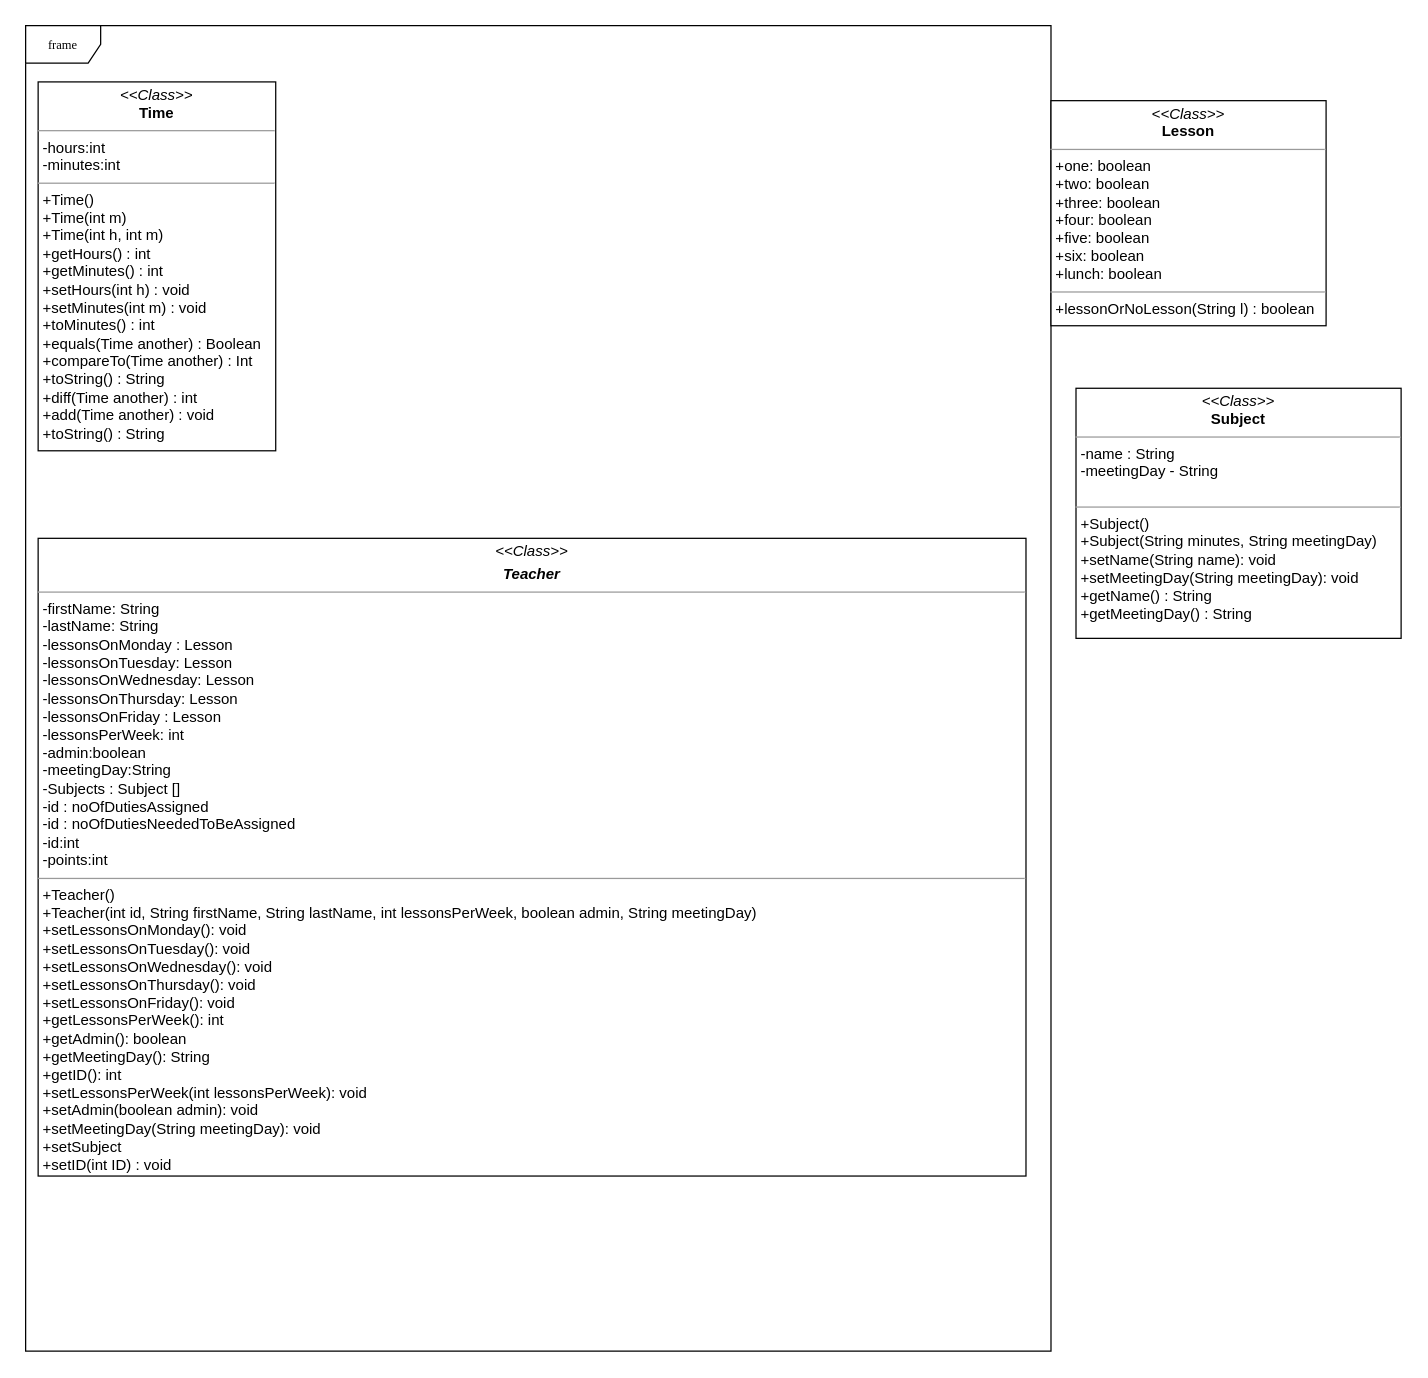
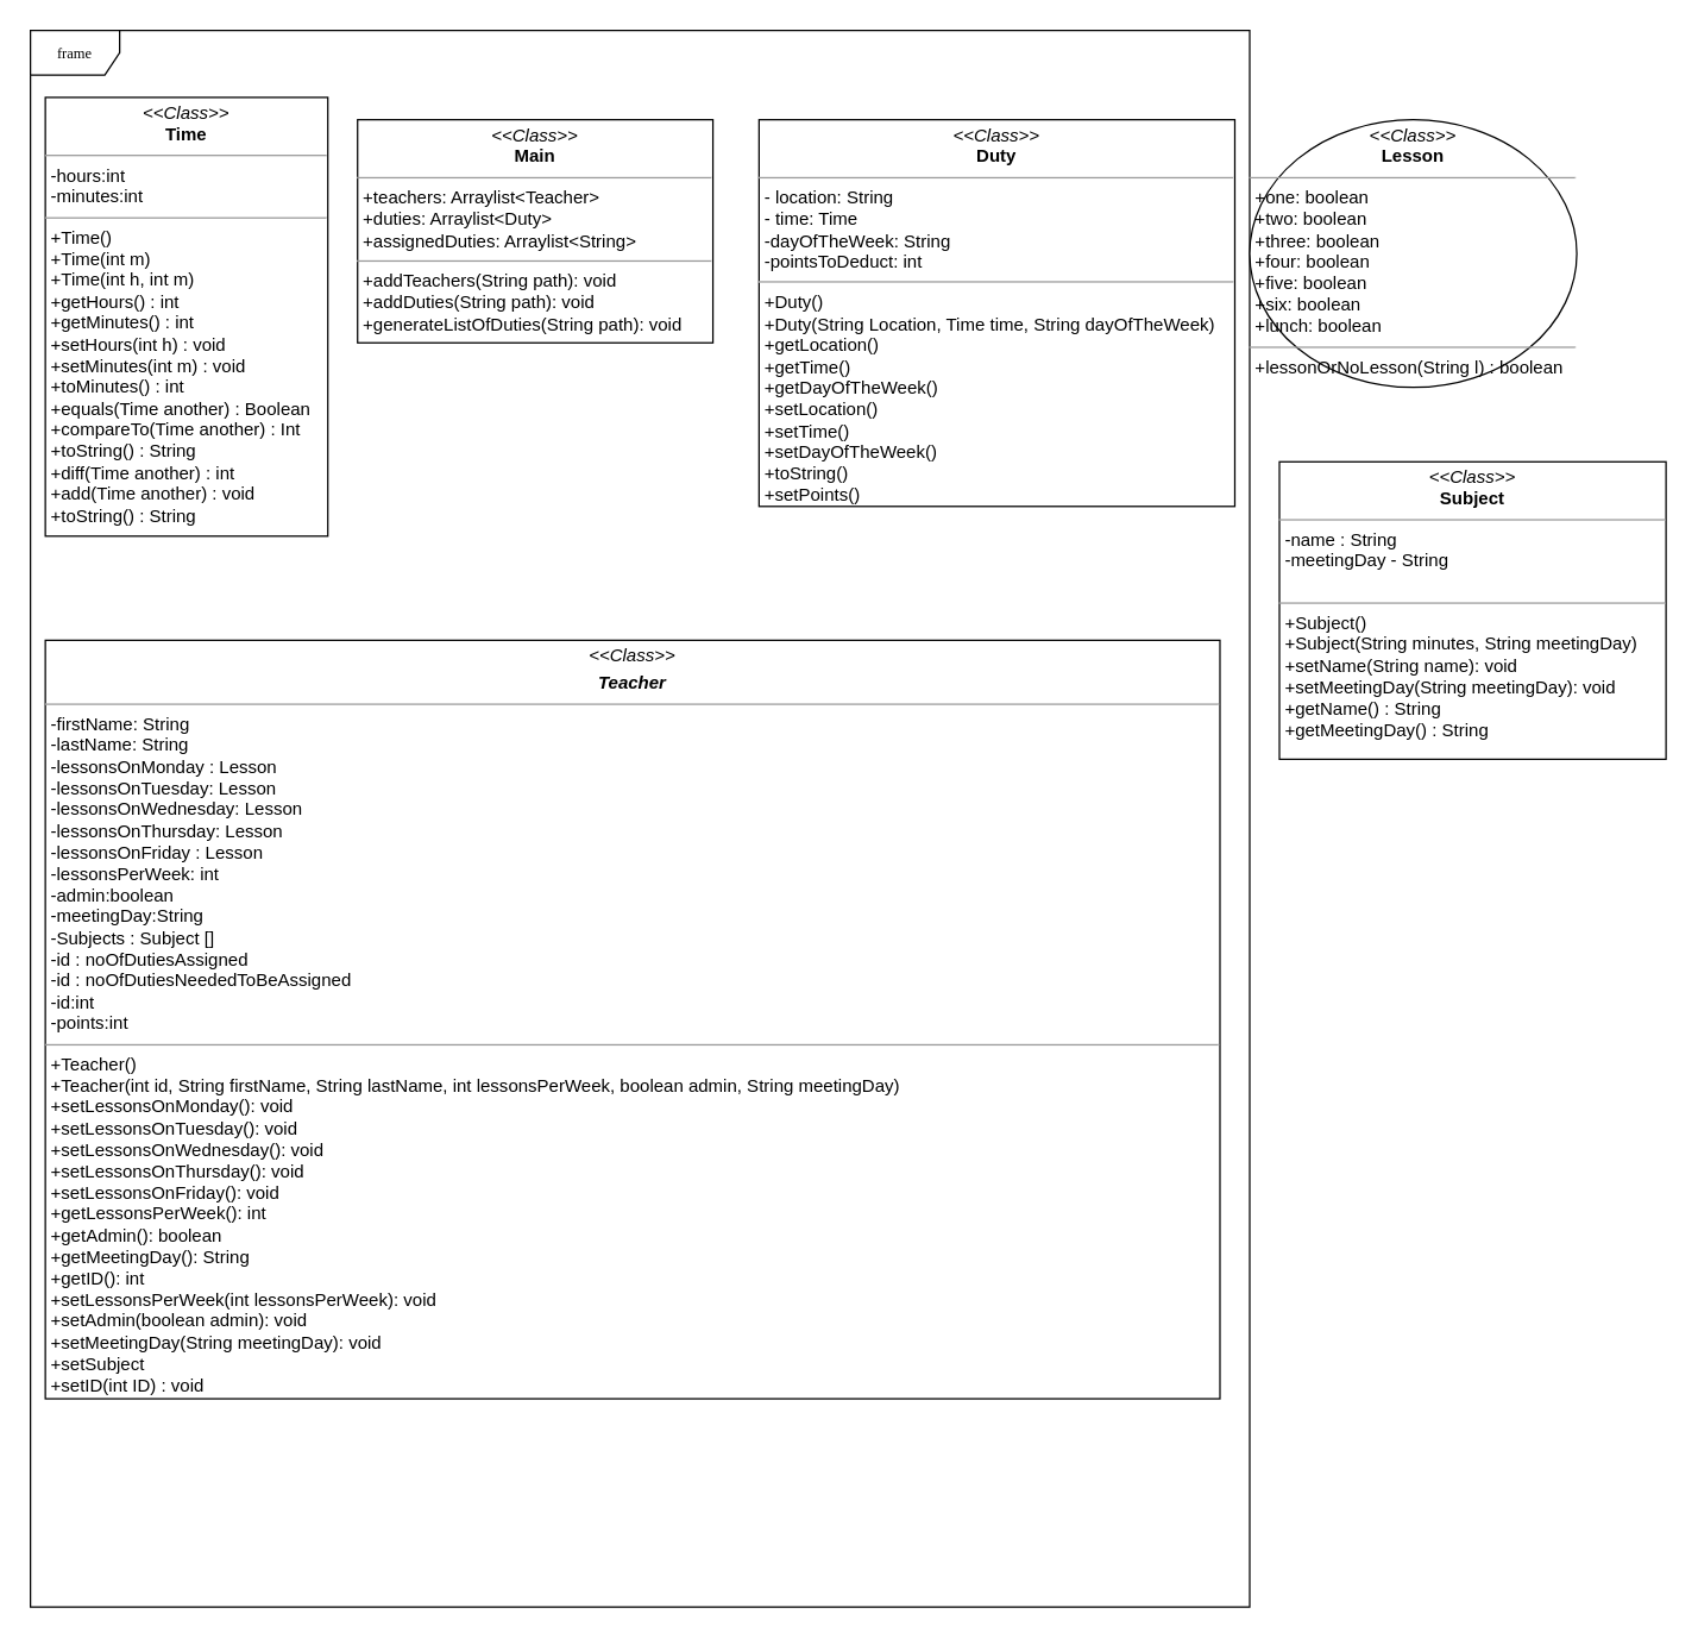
+ <mxCell id="4" value="&lt;p style=&quot;margin: 0px ; margin-top: 4px ; text-align: center&quot;&gt;&lt;i&gt;&amp;lt;&amp;lt;Class&amp;gt;&amp;gt;&lt;/i&gt;&lt;br&gt;&lt;b&gt;Main&lt;/b&gt;&lt;/p&gt;&lt;hr size=&quot;1&quot;&gt;&lt;p style=&quot;margin: 0px ; margin-left: 4px&quot;&gt;+teachers: Arraylist&amp;lt;Teacher&amp;gt;&lt;br&gt;+duties: Arraylist&amp;lt;Duty&amp;gt;&lt;/p&gt;&lt;p style=&quot;margin: 0px ; margin-left: 4px&quot;&gt;+assignedDuties: Arraylist&amp;lt;String&amp;gt;&lt;/p&gt;&lt;hr size=&quot;1&quot;&gt;&lt;p style=&quot;margin: 0px ; margin-left: 4px&quot;&gt;+addTeachers(String path): void&lt;/p&gt;&lt;p style=&quot;margin: 0px ; margin-left: 4px&quot;&gt;+addDuties(String path): void&lt;/p&gt;&lt;p style=&quot;margin: 0px ; margin-left: 4px&quot;&gt;+generateListOfDuties(String path): void&lt;/p&gt;" style="verticalAlign=top;align=left;overflow=fill;fontSize=12;fontFamily=Helvetica;html=1;rounded=0;shadow=0;comic=0;labelBackgroundColor=none;strokeWidth=1" parent="1" vertex="1"><mxGeometry x="240" y="80" width="239" height="150" as="geometry" /></mxCell>
- <mxCell id="3" value="&lt;p style=&quot;margin: 0px ; margin-top: 4px ; text-align: center&quot;&gt;&lt;i&gt;&amp;lt;&amp;lt;Class&amp;gt;&amp;gt;&lt;/i&gt;&lt;br&gt;&lt;b&gt;Lesson&lt;/b&gt;&lt;/p&gt;&lt;hr size=&quot;1&quot;&gt;&lt;p style=&quot;margin: 0px ; margin-left: 4px&quot;&gt;+one: boolean&lt;br&gt;+two: boolean&lt;/p&gt;&lt;p style=&quot;margin: 0px ; margin-left: 4px&quot;&gt;+three: boolean&lt;/p&gt;&lt;p style=&quot;margin: 0px ; margin-left: 4px&quot;&gt;+four: boolean&lt;/p&gt;&lt;p style=&quot;margin: 0px ; margin-left: 4px&quot;&gt;+five: boolean&lt;/p&gt;&lt;p style=&quot;margin: 0px ; margin-left: 4px&quot;&gt;+six: boolean&lt;/p&gt;&lt;p style=&quot;margin: 0px ; margin-left: 4px&quot;&gt;+lunch: boolean&lt;/p&gt;&lt;hr size=&quot;1&quot;&gt;&lt;p style=&quot;margin: 0px ; margin-left: 4px&quot;&gt;+lessonOrNoLesson(String l) : boolean&lt;/p&gt;" style="verticalAlign=top;align=left;overflow=fill;fontSize=12;fontFamily=Helvetica;html=1;rounded=0;shadow=0;comic=0;labelBackgroundColor=none;strokeWidth=1" parent="1" vertex="1"><mxGeometry x="840" y="80" width="220" height="180" as="geometry" /></mxCell>
+ <mxCell id="3" value="&lt;p style=&quot;margin: 0px ; margin-top: 4px ; text-align: center&quot;&gt;&lt;i&gt;&amp;lt;&amp;lt;Class&amp;gt;&amp;gt;&lt;/i&gt;&lt;br&gt;&lt;b&gt;Lesson&lt;/b&gt;&lt;/p&gt;&lt;hr size=&quot;1&quot;&gt;&lt;p style=&quot;margin: 0px ; margin-left: 4px&quot;&gt;+one: boolean&lt;br&gt;+two: boolean&lt;/p&gt;&lt;p style=&quot;margin: 0px ; margin-left: 4px&quot;&gt;+three: boolean&lt;/p&gt;&lt;p style=&quot;margin: 0px ; margin-left: 4px&quot;&gt;+four: boolean&lt;/p&gt;&lt;p style=&quot;margin: 0px ; margin-left: 4px&quot;&gt;+five: boolean&lt;/p&gt;&lt;p style=&quot;margin: 0px ; margin-left: 4px&quot;&gt;+six: boolean&lt;/p&gt;&lt;p style=&quot;margin: 0px ; margin-left: 4px&quot;&gt;+lunch: boolean&lt;/p&gt;&lt;hr size=&quot;1&quot;&gt;&lt;p style=&quot;margin: 0px ; margin-left: 4px&quot;&gt;+lessonOrNoLesson(String l) : boolean&lt;/p&gt;" style="ellipse;verticalAlign=top;align=left;overflow=fill;fontSize=12;fontFamily=Helvetica;html=1;shadow=0;comic=0;labelBackgroundColor=none;strokeWidth=1;" parent="1" vertex="1"><mxGeometry x="840" y="80" width="220" height="180" as="geometry" /></mxCell>
+ <mxCell id="7" value="&lt;p style=&quot;margin: 0px ; margin-top: 4px ; text-align: center&quot;&gt;&lt;i&gt;&amp;lt;&amp;lt;Class&amp;gt;&amp;gt;&lt;/i&gt;&lt;br&gt;&lt;b&gt;Duty&lt;/b&gt;&lt;/p&gt;&lt;hr size=&quot;1&quot;&gt;&lt;p style=&quot;margin: 0px ; margin-left: 4px&quot;&gt;-&lt;span&gt;&amp;nbsp;location: String&lt;/span&gt;&lt;/p&gt;&lt;p style=&quot;margin: 0px 0px 0px 4px&quot;&gt;- time: Time&lt;/p&gt;&lt;p style=&quot;margin: 0px 0px 0px 4px&quot;&gt;-dayOfTheWeek: String&lt;/p&gt;&lt;p style=&quot;margin: 0px 0px 0px 4px&quot;&gt;-pointsToDeduct: int&lt;/p&gt;&lt;hr size=&quot;1&quot;&gt;&lt;p style=&quot;margin: 0px ; margin-left: 4px&quot;&gt;+Duty()&lt;br&gt;&lt;/p&gt;&lt;p style=&quot;margin: 0px ; margin-left: 4px&quot;&gt;+Duty(String Location, Time time, String dayOfTheWeek)&lt;/p&gt;&lt;p style=&quot;margin: 0px ; margin-left: 4px&quot;&gt;+getLocation()&lt;/p&gt;&lt;p style=&quot;margin: 0px ; margin-left: 4px&quot;&gt;+getTime()&lt;/p&gt;&lt;p style=&quot;margin: 0px ; margin-left: 4px&quot;&gt;+getDayOfTheWeek()&lt;/p&gt;&lt;p style=&quot;margin: 0px ; margin-left: 4px&quot;&gt;+setLocation()&lt;/p&gt;&lt;p style=&quot;margin: 0px ; margin-left: 4px&quot;&gt;+setTime()&lt;/p&gt;&lt;p style=&quot;margin: 0px ; margin-left: 4px&quot;&gt;+setDayOfTheWeek()&lt;/p&gt;&lt;p style=&quot;margin: 0px ; margin-left: 4px&quot;&gt;+toString()&lt;/p&gt;&lt;p style=&quot;margin: 0px ; margin-left: 4px&quot;&gt;+setPoints()&lt;/p&gt;&lt;p style=&quot;margin: 0px ; margin-left: 4px&quot;&gt;&lt;br&gt;&lt;/p&gt;" style="verticalAlign=top;align=left;overflow=fill;fontSize=12;fontFamily=Helvetica;html=1;rounded=0;shadow=0;comic=0;labelBackgroundColor=none;strokeWidth=1" parent="1" vertex="1"><mxGeometry x="510" y="80" width="320" height="260" as="geometry" /></mxCell>
